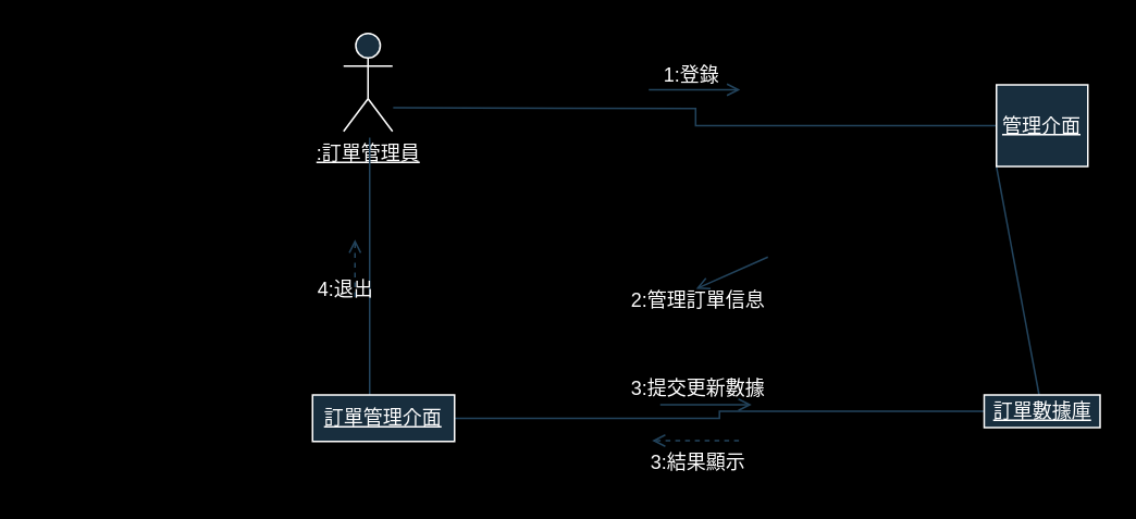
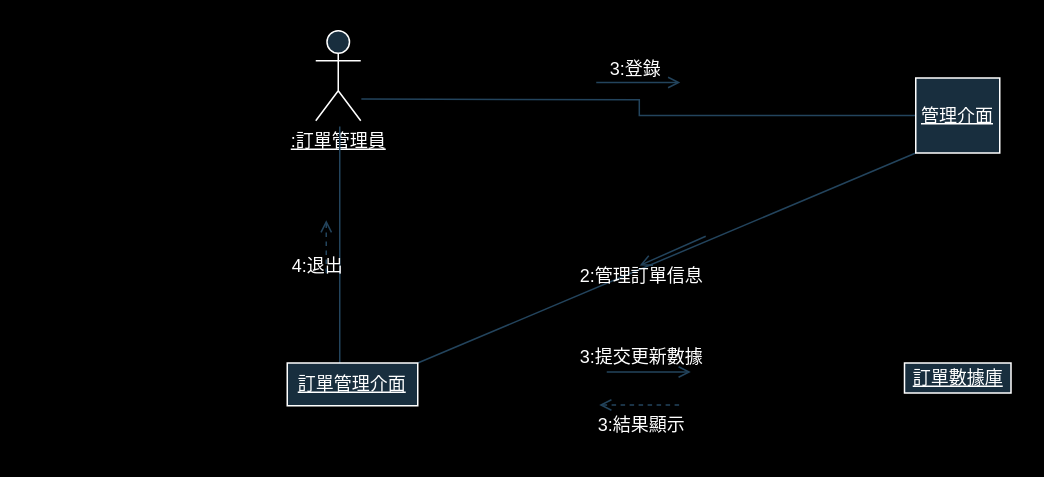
- <mxCell id="12" value="1:登錄" style="text;html=1;align=center;verticalAlign=middle;resizable=0;points=[];autosize=1;strokeColor=none;fillColor=none;fontColor=#FFFFFF;" vertex="1" parent="1"><mxGeometry x="232" y="32.5" width="52" height="26" as="geometry" /></mxCell>
+ <mxCell id="12" value="3:登錄" style="text;html=1;align=center;verticalAlign=middle;resizable=0;points=[];autosize=1;strokeColor=none;fillColor=none;fontColor=#FFFFFF;" vertex="1" parent="1"><mxGeometry x="232" y="32.5" width="52" height="26" as="geometry" /></mxCell>
- <mxCell id="5" style="rounded=0;orthogonalLoop=1;jettySize=auto;html=1;exitX=0;exitY=1;exitDx=0;exitDy=0;strokeColor=#23445D;endArrow=none;endFill=0;" edge="1" parent="1" source="6" target="9"><mxGeometry relative="1" as="geometry"><mxPoint x="89" y="243.5" as="targetPoint" /></mxGeometry></mxCell>
+ <mxCell id="5" style="rounded=0;orthogonalLoop=1;jettySize=auto;html=1;exitX=0;exitY=1;exitDx=0;exitDy=0;strokeColor=#23445D;endArrow=none;endFill=0;entryX=1;entryY=0;entryDx=0;entryDy=0;" edge="1" parent="1" source="6" target="8"><mxGeometry relative="1" as="geometry"><mxPoint x="89" y="243.5" as="targetPoint" /></mxGeometry></mxCell>
- <mxCell id="7" style="edgeStyle=orthogonalEdgeStyle;rounded=0;orthogonalLoop=1;jettySize=auto;html=1;exitX=1;exitY=0.5;exitDx=0;exitDy=0;entryX=0;entryY=0.5;entryDx=0;entryDy=0;strokeColor=#23445D;endArrow=none;endFill=0;" edge="1" parent="1" source="8" target="9"><mxGeometry relative="1" as="geometry" /></mxCell>
